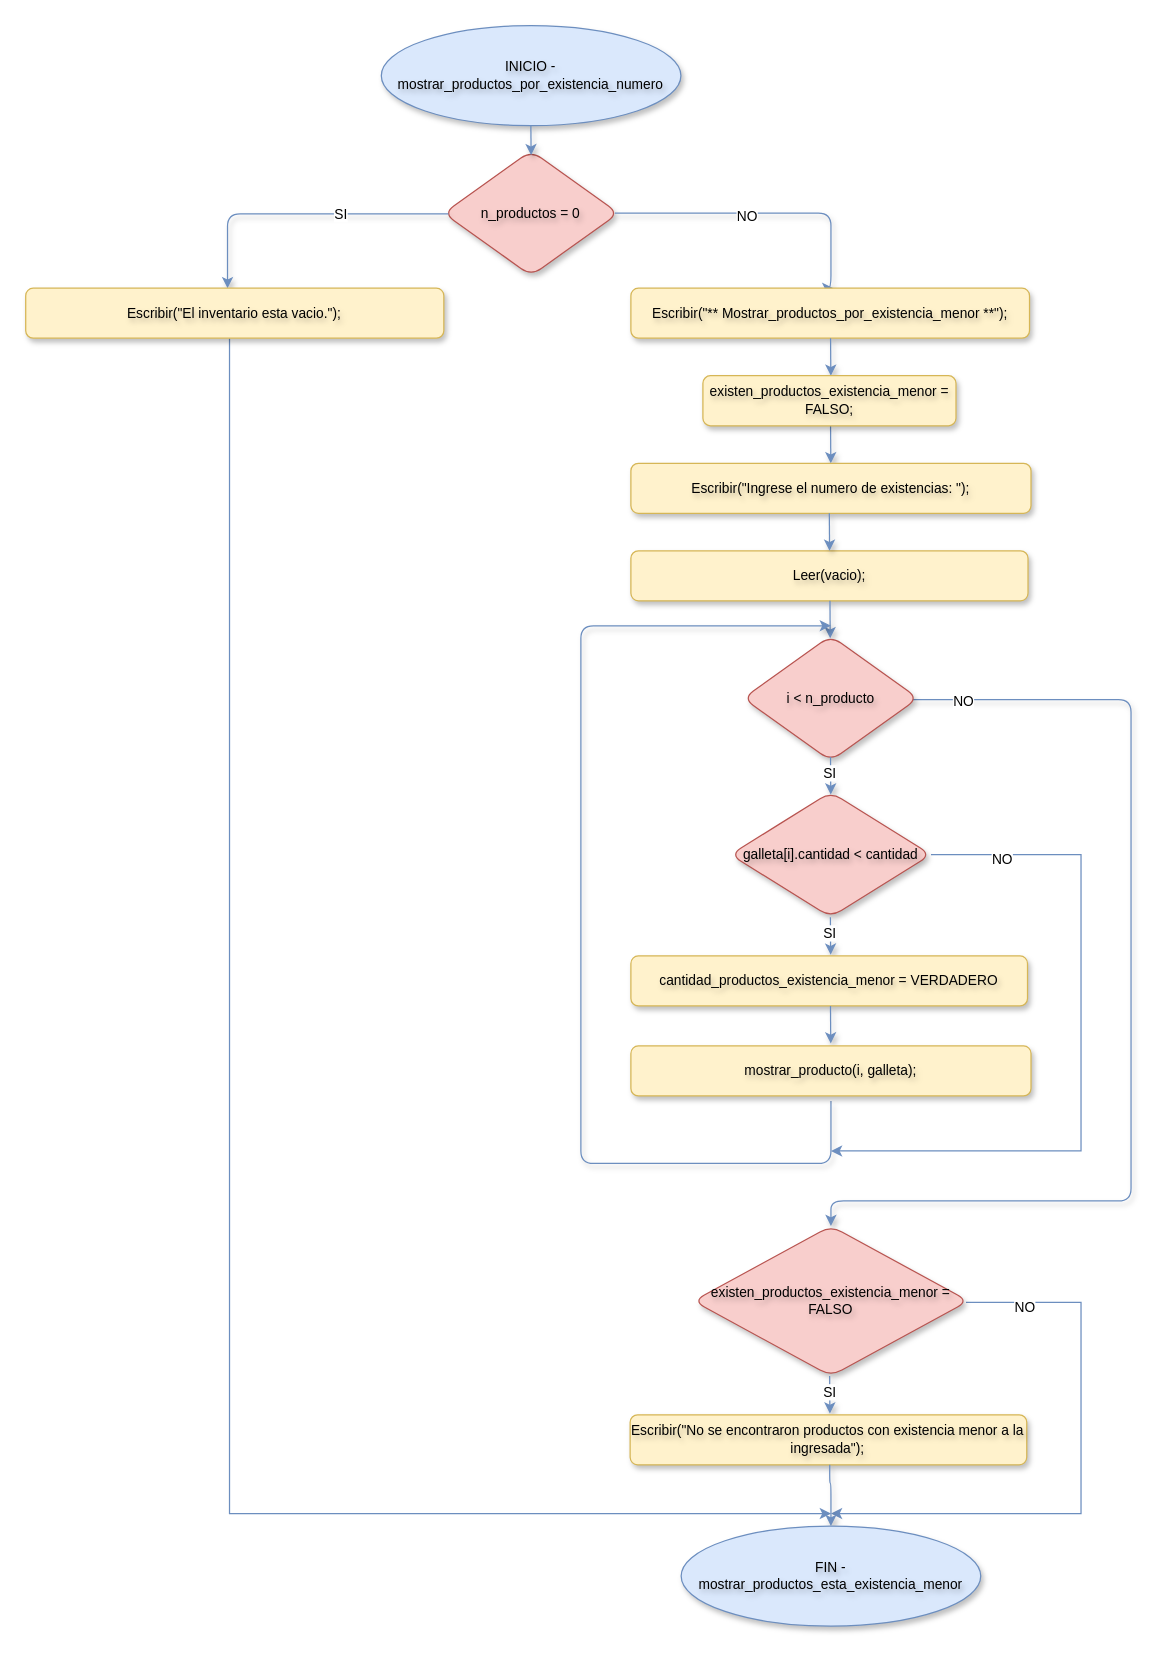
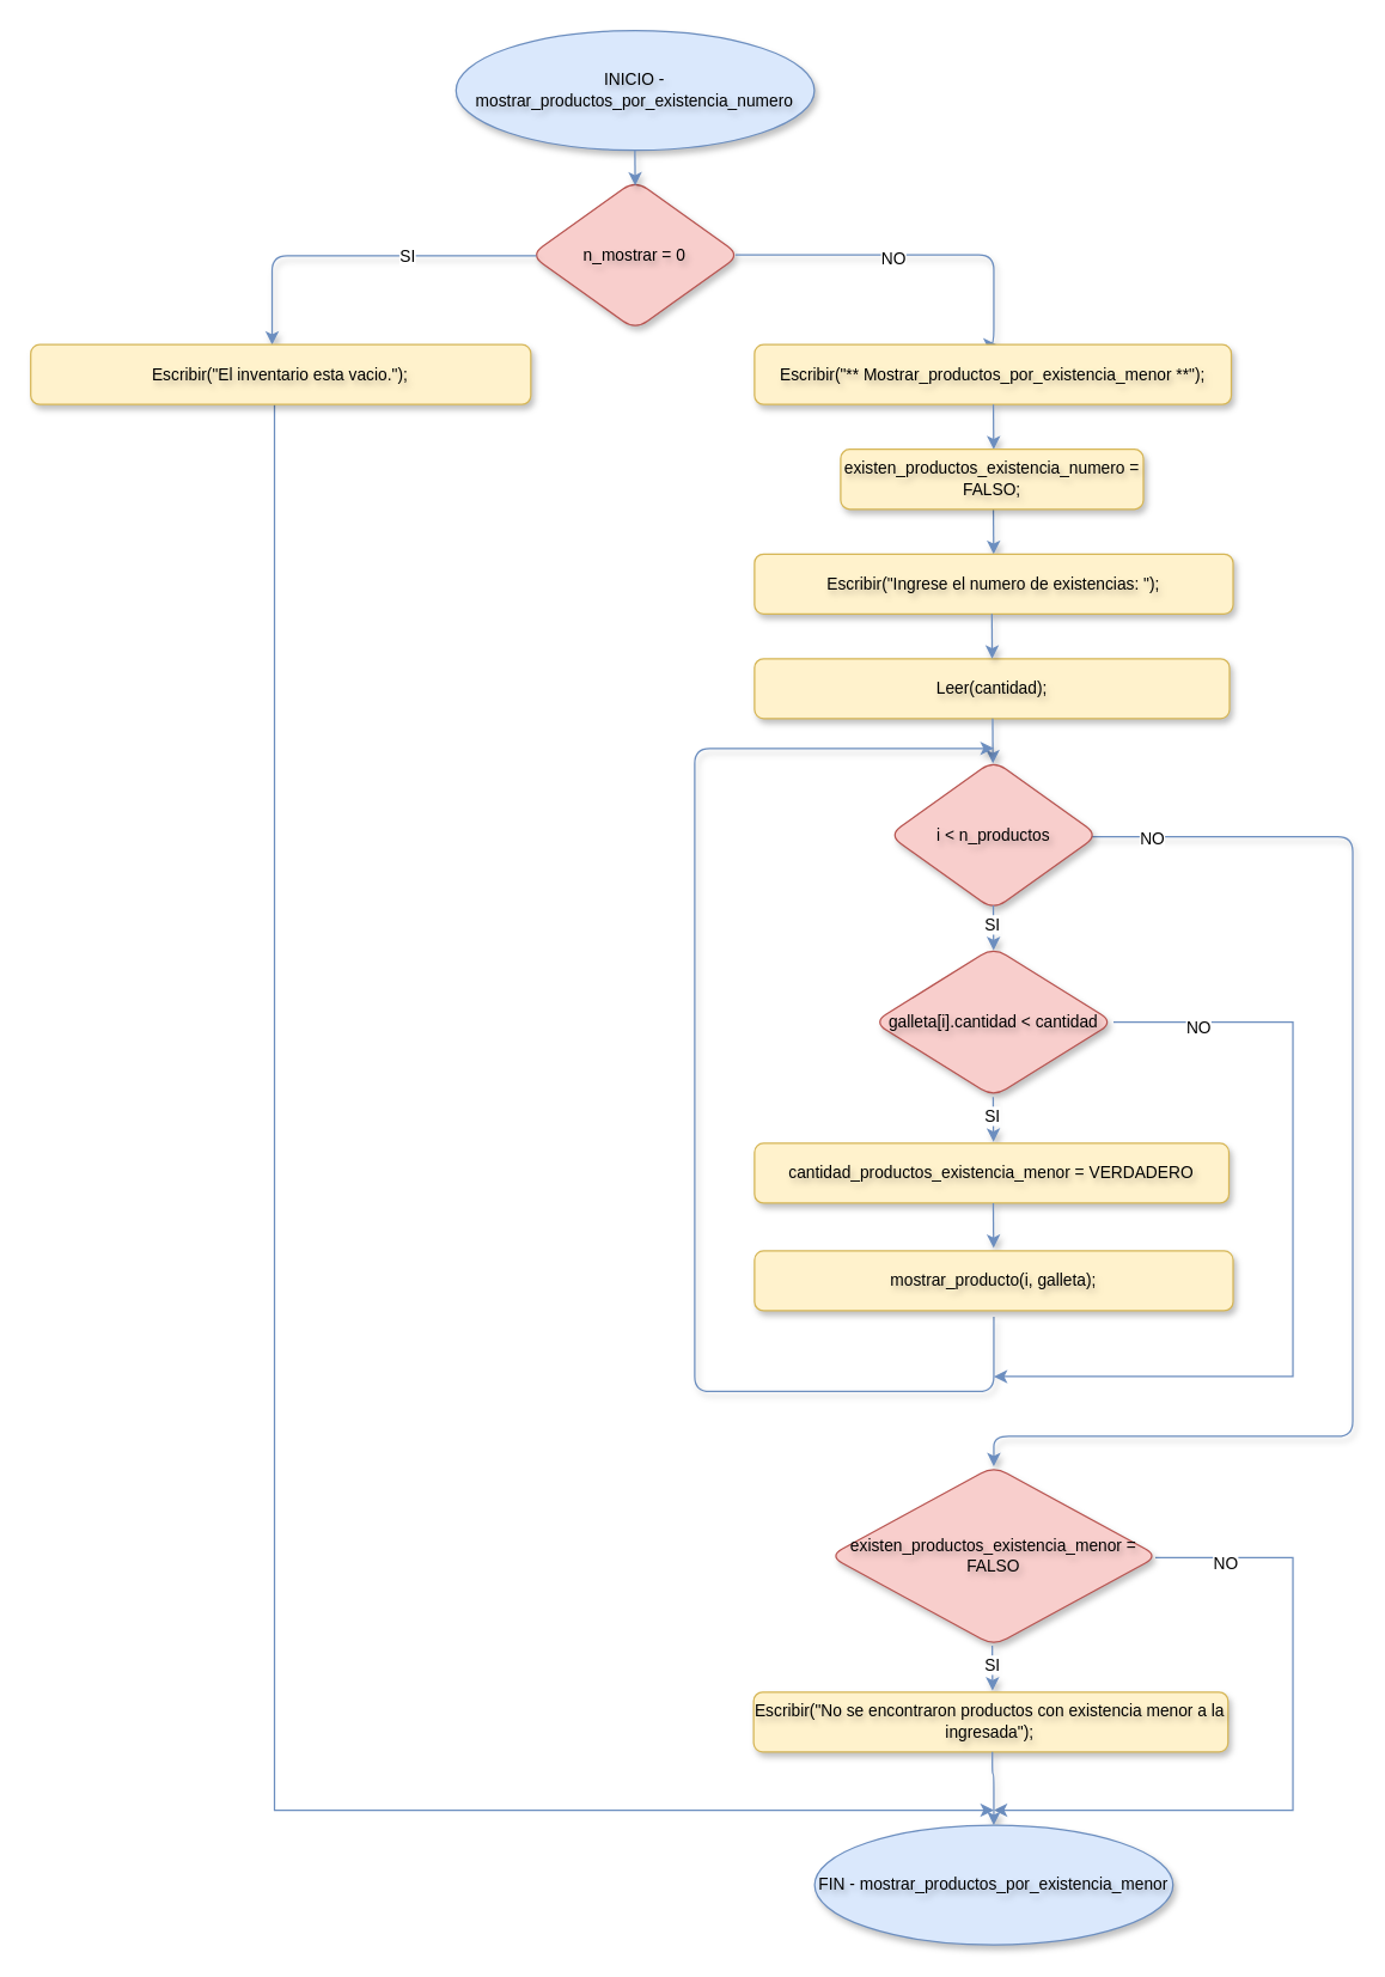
- <mxCell id="3" value="n_productos = 0" style="rhombus;whiteSpace=wrap;rounded=1;fillColor=#f8cecc;strokeColor=#b85450;textShadow=1;strokeWidth=1;shadow=1;html=1;horizontal=1;fontSize=11;fontStyle=0;spacing=2;" parent="1" vertex="1"><mxGeometry x="354.2" y="120" width="140" height="100" as="geometry" /></mxCell>
+ <mxCell id="3" value="n_mostrar = 0" style="rhombus;whiteSpace=wrap;rounded=1;fillColor=#f8cecc;strokeColor=#b85450;textShadow=1;strokeWidth=1;shadow=1;html=1;horizontal=1;fontSize=11;fontStyle=0;spacing=2;" parent="1" vertex="1"><mxGeometry x="354.2" y="120" width="140" height="100" as="geometry" /></mxCell>
- <mxCell id="21" value="existen_productos_existencia_menor = FALSO;" style="rounded=1;whiteSpace=wrap;fillColor=#fff2cc;strokeColor=#d6b656;textShadow=1;strokeWidth=1;shadow=1;html=1;horizontal=1;fontSize=11;fontStyle=0;spacing=2;" parent="1" vertex="1"><mxGeometry x="561.6" y="300" width="202.4" height="40" as="geometry" /></mxCell>
+ <mxCell id="21" value="existen_productos_existencia_numero = FALSO;" style="rounded=1;whiteSpace=wrap;fillColor=#fff2cc;strokeColor=#d6b656;textShadow=1;strokeWidth=1;shadow=1;html=1;horizontal=1;fontSize=11;fontStyle=0;spacing=2;" parent="1" vertex="1"><mxGeometry x="561.6" y="300" width="202.4" height="40" as="geometry" /></mxCell>
- <mxCell id="15" value="Leer(vacio);" style="rounded=1;whiteSpace=wrap;fillColor=#fff2cc;strokeColor=#d6b656;textShadow=1;strokeWidth=1;shadow=1;html=1;horizontal=1;fontSize=11;fontStyle=0;spacing=2;" parent="1" vertex="1"><mxGeometry x="504" y="440" width="317.6" height="40" as="geometry" /></mxCell>
+ <mxCell id="15" value="Leer(cantidad);" style="rounded=1;whiteSpace=wrap;fillColor=#fff2cc;strokeColor=#d6b656;textShadow=1;strokeWidth=1;shadow=1;html=1;horizontal=1;fontSize=11;fontStyle=0;spacing=2;" parent="1" vertex="1"><mxGeometry x="504" y="440" width="317.6" height="40" as="geometry" /></mxCell>
- <mxCell id="22" value="i &amp;lt; n_producto" style="rhombus;whiteSpace=wrap;rounded=1;fillColor=#f8cecc;strokeColor=#b85450;textShadow=1;strokeWidth=1;shadow=1;html=1;horizontal=1;fontSize=11;fontStyle=0;spacing=2;" vertex="1" parent="1"><mxGeometry x="593.8" y="508" width="140" height="100" as="geometry" /></mxCell>
+ <mxCell id="22" value="i &amp;lt; n_productos" style="rhombus;whiteSpace=wrap;rounded=1;fillColor=#f8cecc;strokeColor=#b85450;textShadow=1;strokeWidth=1;shadow=1;html=1;horizontal=1;fontSize=11;fontStyle=0;spacing=2;" vertex="1" parent="1"><mxGeometry x="593.8" y="508" width="140" height="100" as="geometry" /></mxCell>
- <mxCell id="40" value="FIN - mostrar_productos_esta_existencia_menor" style="ellipse;whiteSpace=wrap;rounded=1;fillColor=#dae8fc;strokeColor=#6c8ebf;textShadow=1;strokeWidth=1;shadow=1;html=1;horizontal=1;fontSize=11;fontStyle=0;spacing=2;" vertex="1" parent="1"><mxGeometry x="544.2" y="1220" width="239.6" height="80" as="geometry" /></mxCell>
+ <mxCell id="40" value="FIN - mostrar_productos_por_existencia_menor" style="ellipse;whiteSpace=wrap;rounded=1;fillColor=#dae8fc;strokeColor=#6c8ebf;textShadow=1;strokeWidth=1;shadow=1;html=1;horizontal=1;fontSize=11;fontStyle=0;spacing=2;" vertex="1" parent="1"><mxGeometry x="544.2" y="1220" width="239.6" height="80" as="geometry" /></mxCell>
